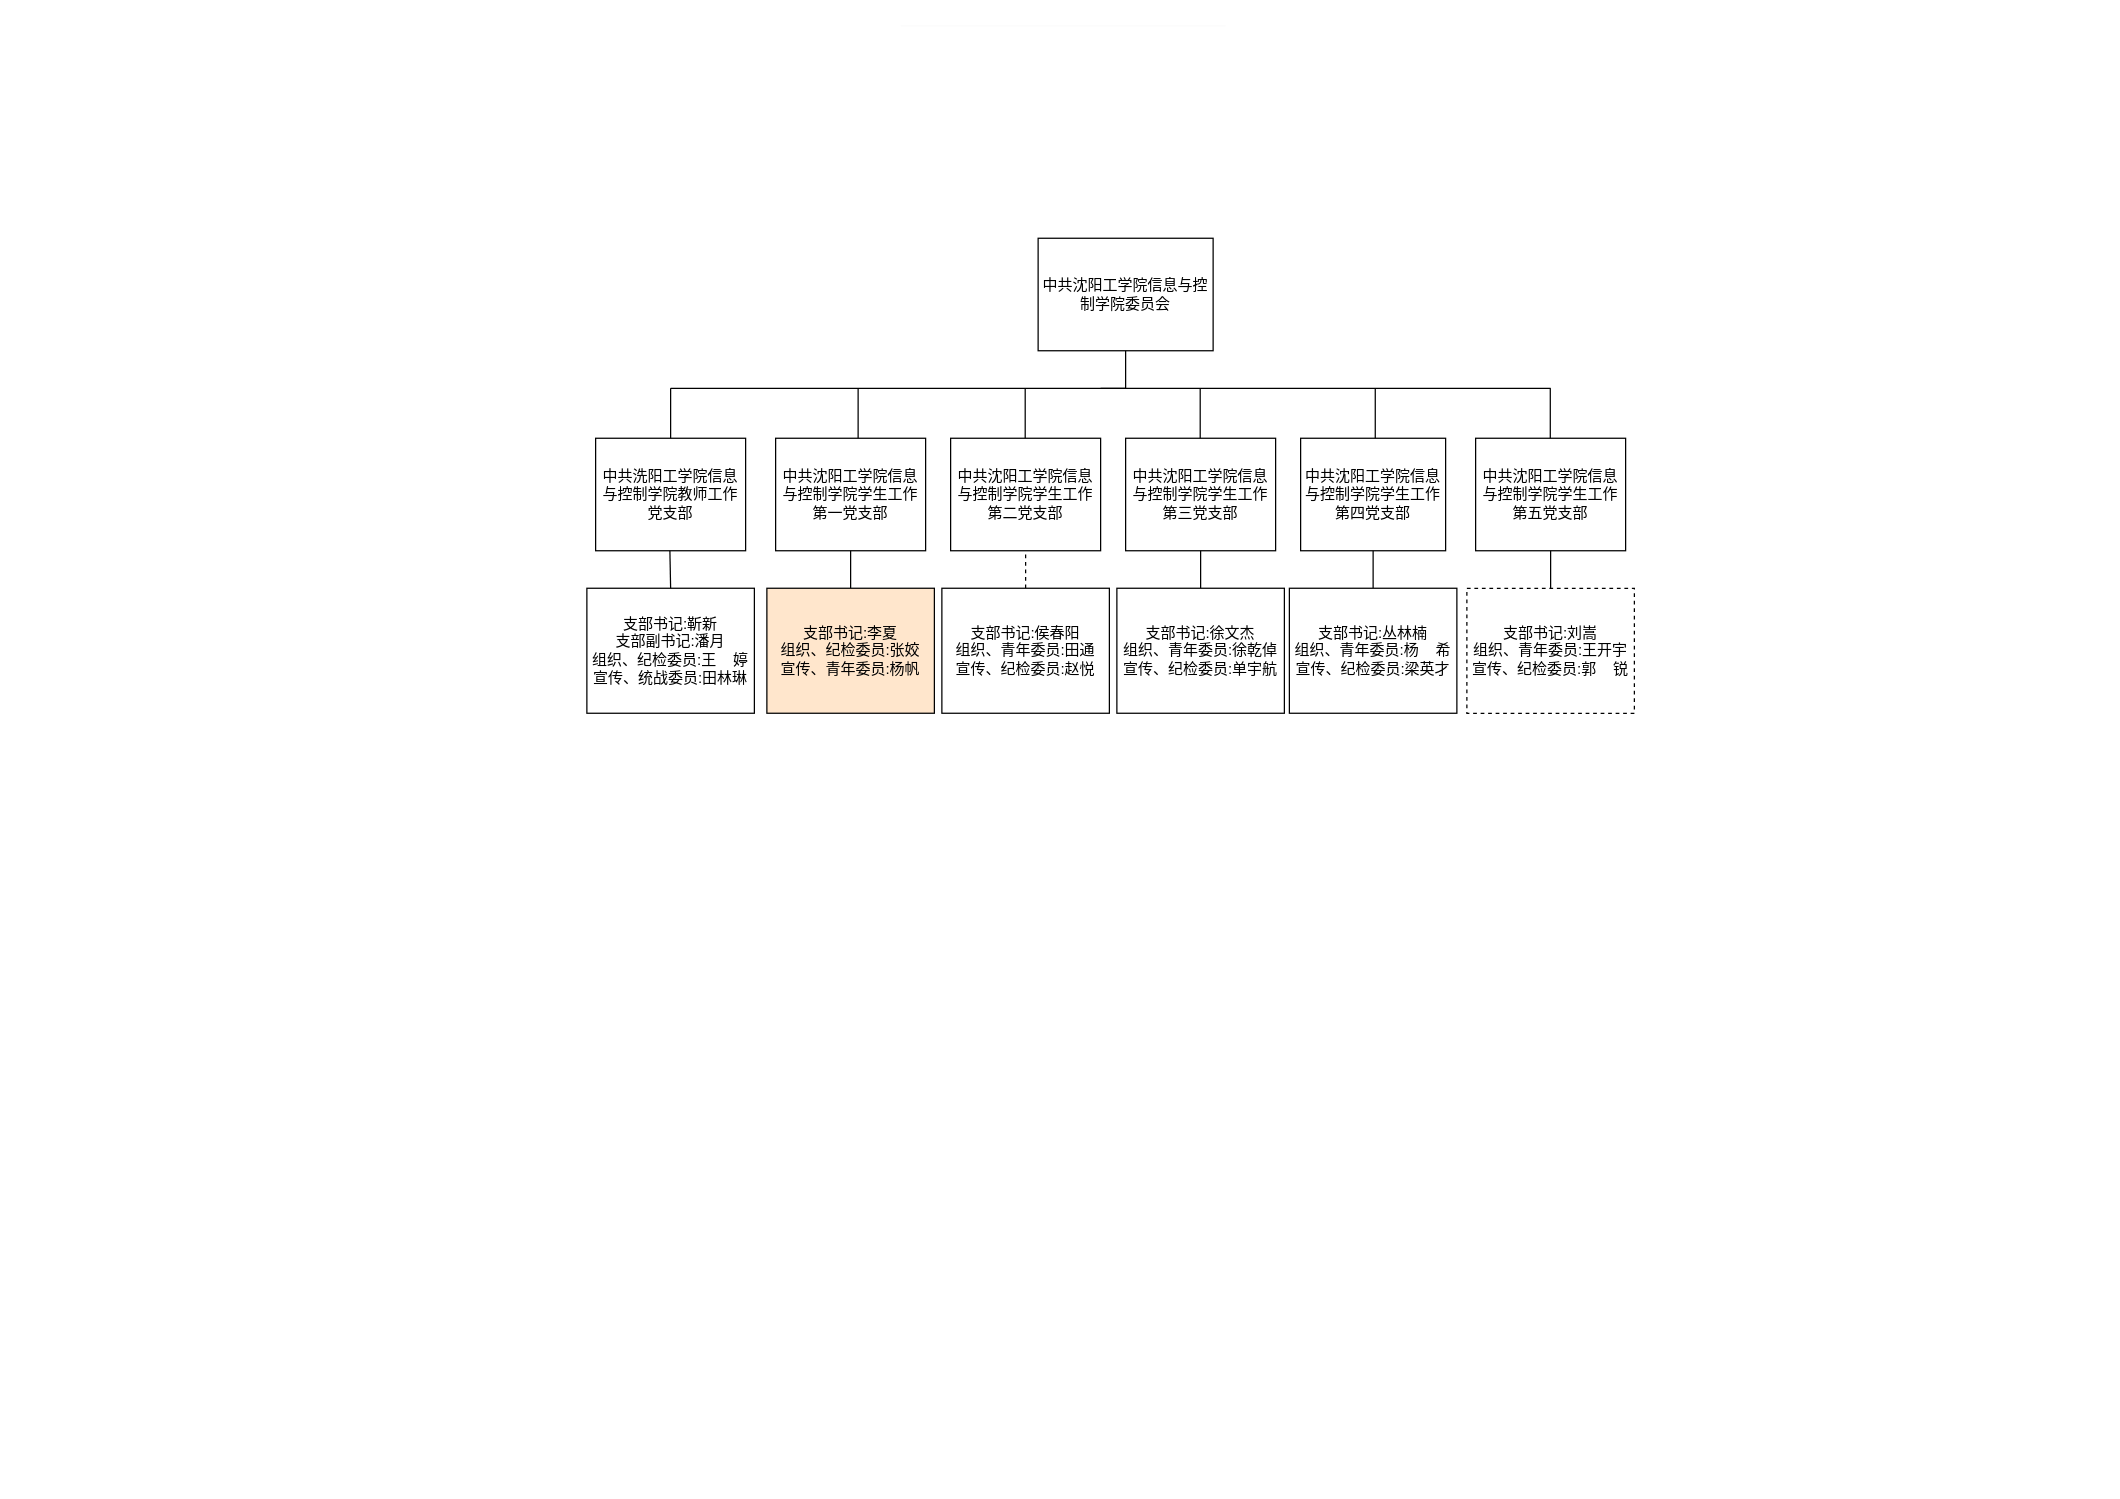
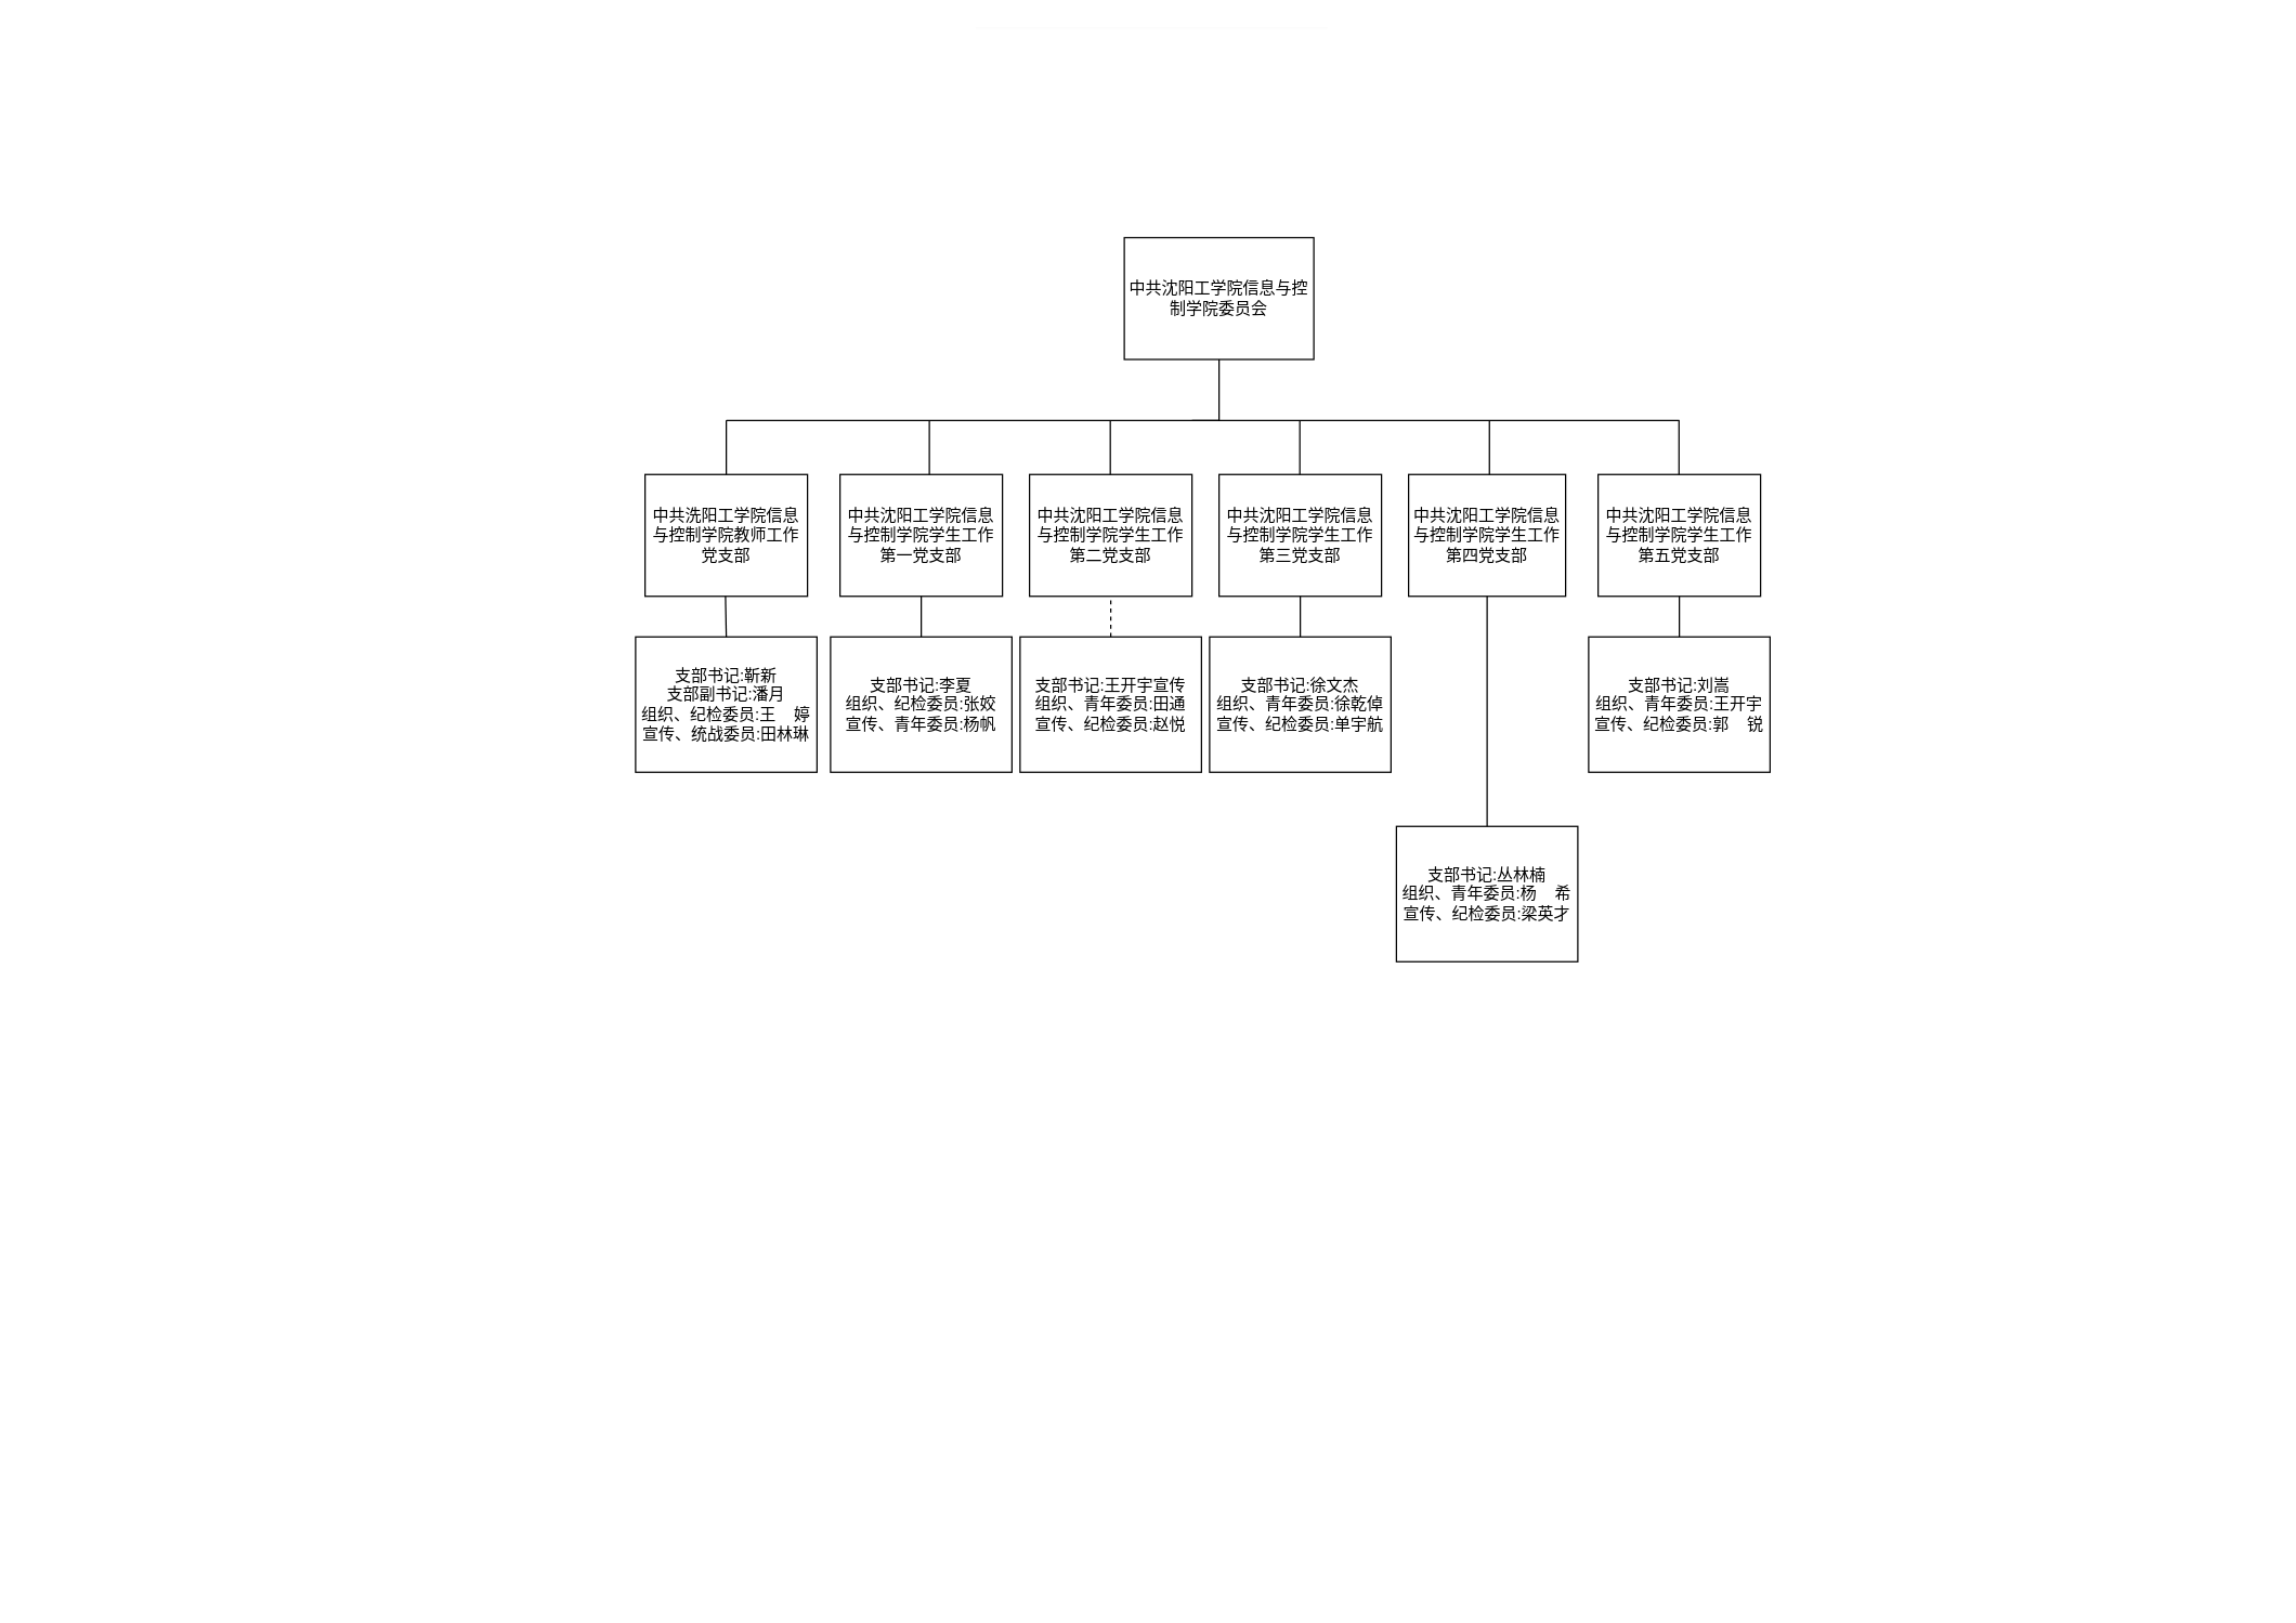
- <mxCell id="2" value="中共沈阳工学院信息与控制学院委员会" style="rounded=0;whiteSpace=wrap;html=1;" vertex="1" parent="1"><mxGeometry x="830" y="190" width="140" height="90" as="geometry" /></mxCell>
+ <mxCell id="2" value="中共沈阳工学院信息与控制学院委员会" style="rounded=0;whiteSpace=wrap;html=1;" vertex="1" parent="1"><mxGeometry x="830" y="175" width="140" height="90" as="geometry" /></mxCell>
- <mxCell id="29" value="支部书记:李夏&lt;br style=&quot;border-color: var(--border-color);&quot;&gt;组织、纪检委员:张姣&lt;br style=&quot;border-color: var(--border-color);&quot;&gt;宣传、青年委员:杨帆" style="rounded=0;whiteSpace=wrap;html=1;fillColor=#ffe6cc;" vertex="1" parent="1"><mxGeometry x="613" y="470" width="134" height="100" as="geometry" /></mxCell>
+ <mxCell id="29" value="支部书记:李夏&lt;br style=&quot;border-color: var(--border-color);&quot;&gt;组织、纪检委员:张姣&lt;br style=&quot;border-color: var(--border-color);&quot;&gt;宣传、青年委员:杨帆" style="rounded=0;whiteSpace=wrap;html=1;" vertex="1" parent="1"><mxGeometry x="613" y="470" width="134" height="100" as="geometry" /></mxCell>
- <mxCell id="30" value="支部书记:侯春阳&lt;br style=&quot;border-color: var(--border-color);&quot;&gt;组织、青年委员:田通&lt;br style=&quot;border-color: var(--border-color);&quot;&gt;宣传、纪检委员:赵悦" style="rounded=0;whiteSpace=wrap;html=1;" vertex="1" parent="1"><mxGeometry x="753" y="470" width="134" height="100" as="geometry" /></mxCell>
+ <mxCell id="30" value="支部书记:王开宇宣传&lt;br style=&quot;border-color: var(--border-color);&quot;&gt;组织、青年委员:田通&lt;br style=&quot;border-color: var(--border-color);&quot;&gt;宣传、纪检委员:赵悦" style="rounded=0;whiteSpace=wrap;html=1;" vertex="1" parent="1"><mxGeometry x="753" y="470" width="134" height="100" as="geometry" /></mxCell>
- <mxCell id="32" value="支部书记:丛林楠&lt;br style=&quot;border-color: var(--border-color);&quot;&gt;组织、青年委员:杨&amp;nbsp; &amp;nbsp; 希&lt;br style=&quot;border-color: var(--border-color);&quot;&gt;宣传、纪检委员:梁英才" style="rounded=0;whiteSpace=wrap;html=1;" vertex="1" parent="1"><mxGeometry x="1031" y="470" width="134" height="100" as="geometry" /></mxCell>
+ <mxCell id="32" value="支部书记:丛林楠&lt;br style=&quot;border-color: var(--border-color);&quot;&gt;组织、青年委员:杨&amp;nbsp; &amp;nbsp; 希&lt;br style=&quot;border-color: var(--border-color);&quot;&gt;宣传、纪检委员:梁英才" style="rounded=0;whiteSpace=wrap;html=1;" vertex="1" parent="1"><mxGeometry x="1031" y="610" width="134" height="100" as="geometry" /></mxCell>
- <mxCell id="33" value="支部书记:刘嵩&lt;br style=&quot;border-color: var(--border-color);&quot;&gt;组织、青年委员:王开宇&lt;br style=&quot;border-color: var(--border-color);&quot;&gt;宣传、纪检委员:郭&amp;nbsp; &amp;nbsp; 锐" style="rounded=0;whiteSpace=wrap;html=1;dashed=1;" vertex="1" parent="1"><mxGeometry x="1173" y="470" width="134" height="100" as="geometry" /></mxCell>
+ <mxCell id="33" value="支部书记:刘嵩&lt;br style=&quot;border-color: var(--border-color);&quot;&gt;组织、青年委员:王开宇&lt;br style=&quot;border-color: var(--border-color);&quot;&gt;宣传、纪检委员:郭&amp;nbsp; &amp;nbsp; 锐" style="rounded=0;whiteSpace=wrap;html=1;" vertex="1" parent="1"><mxGeometry x="1173" y="470" width="134" height="100" as="geometry" /></mxCell>
